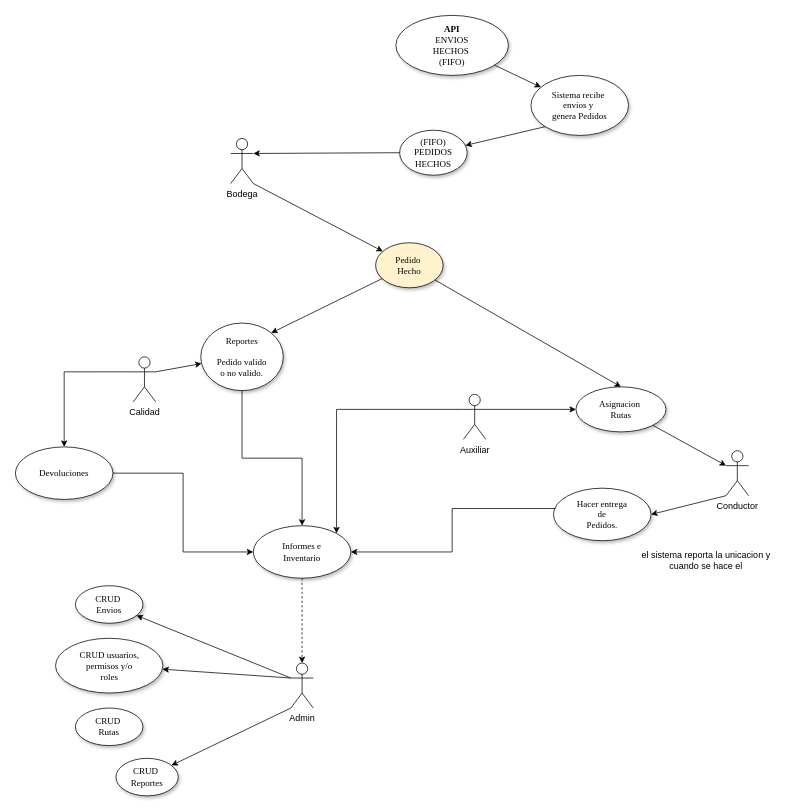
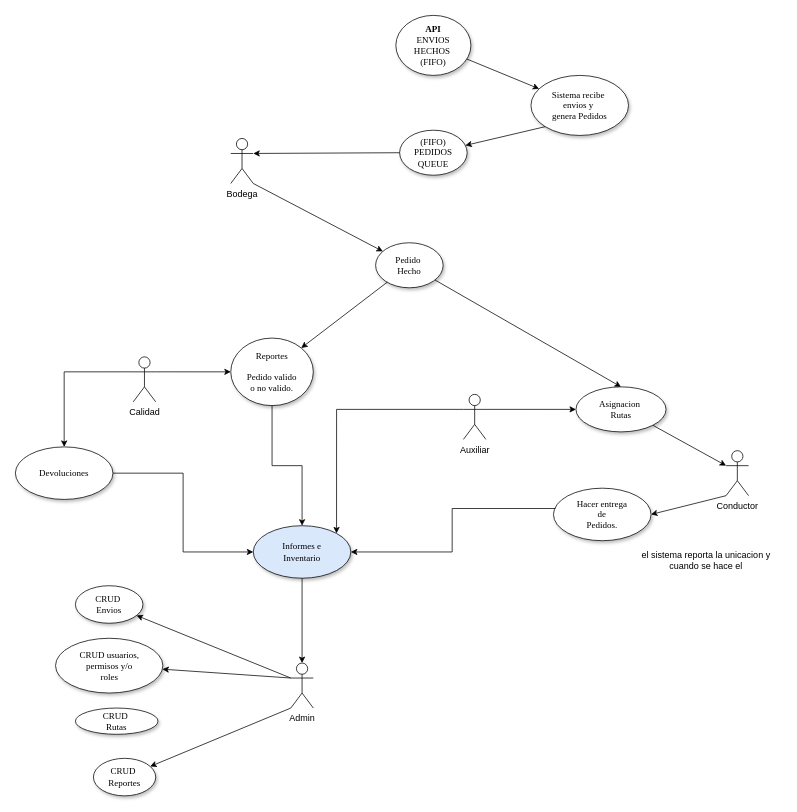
- <mxCell id="3" value="&lt;div&gt;&lt;br&gt;&lt;/div&gt;&lt;div&gt;&lt;b&gt;API&lt;/b&gt; &lt;/div&gt;&lt;div&gt;ENVIOS&lt;br&gt;&lt;/div&gt;&lt;div&gt;HECHOS&amp;nbsp;&lt;/div&gt;&lt;div&gt;(FIFO)&lt;/div&gt;&lt;div&gt;&lt;br&gt;&lt;/div&gt;" style="ellipse;whiteSpace=wrap;html=1;rounded=0;shadow=1;comic=0;labelBackgroundColor=none;strokeWidth=1;fontFamily=Verdana;fontSize=12;align=center;" vertex="1" parent="1"><mxGeometry x="527" y="20" width="150" height="80" as="geometry" /></mxCell>
+ <mxCell id="3" value="&lt;div&gt;&lt;br&gt;&lt;/div&gt;&lt;div&gt;&lt;b&gt;API&lt;/b&gt; &lt;/div&gt;&lt;div&gt;ENVIOS&lt;br&gt;&lt;/div&gt;&lt;div&gt;HECHOS&amp;nbsp;&lt;/div&gt;&lt;div&gt;(FIFO)&lt;/div&gt;&lt;div&gt;&lt;br&gt;&lt;/div&gt;" style="ellipse;whiteSpace=wrap;html=1;rounded=0;shadow=1;comic=0;labelBackgroundColor=none;strokeWidth=1;fontFamily=Verdana;fontSize=12;align=center;" vertex="1" parent="1"><mxGeometry x="527" y="20" width="100" height="80" as="geometry" /></mxCell>
- <mxCell id="5" value="(FIFO)&lt;br&gt;PEDIDOS HECHOS" style="ellipse;whiteSpace=wrap;html=1;rounded=0;shadow=1;comic=0;labelBackgroundColor=none;strokeWidth=1;fontFamily=Verdana;fontSize=12;align=center;" vertex="1" parent="1"><mxGeometry x="532" y="173" width="90" height="60" as="geometry" /></mxCell>
+ <mxCell id="5" value="(FIFO)&lt;br&gt;PEDIDOS QUEUE" style="ellipse;whiteSpace=wrap;html=1;rounded=0;shadow=1;comic=0;labelBackgroundColor=none;strokeWidth=1;fontFamily=Verdana;fontSize=12;align=center;" vertex="1" parent="1"><mxGeometry x="532" y="173" width="90" height="60" as="geometry" /></mxCell>
- <mxCell id="8" value="&lt;div&gt;Pedido&amp;nbsp;&lt;/div&gt;&lt;div&gt;Hecho&lt;/div&gt;" style="ellipse;whiteSpace=wrap;html=1;rounded=0;shadow=1;comic=0;labelBackgroundColor=none;strokeWidth=1;fontFamily=Verdana;fontSize=12;align=center;fillColor=#fff2cc;" vertex="1" parent="1"><mxGeometry x="500" y="323" width="90" height="60" as="geometry" /></mxCell>
+ <mxCell id="8" value="&lt;div&gt;Pedido&amp;nbsp;&lt;/div&gt;&lt;div&gt;Hecho&lt;/div&gt;" style="ellipse;whiteSpace=wrap;html=1;rounded=0;shadow=1;comic=0;labelBackgroundColor=none;strokeWidth=1;fontFamily=Verdana;fontSize=12;align=center;" vertex="1" parent="1"><mxGeometry x="500" y="323" width="90" height="60" as="geometry" /></mxCell>
- <mxCell id="11" value="&lt;div&gt;Reportes&lt;/div&gt;&lt;div&gt;&lt;br&gt;&lt;/div&gt;Pedido valido&lt;br&gt;o no valido." style="ellipse;whiteSpace=wrap;html=1;rounded=0;shadow=1;comic=0;labelBackgroundColor=none;strokeWidth=1;fontFamily=Verdana;fontSize=12;align=center;" vertex="1" parent="1"><mxGeometry x="267" y="430" width="110" height="90" as="geometry" /></mxCell>
+ <mxCell id="11" value="&lt;div&gt;Reportes&lt;/div&gt;&lt;div&gt;&lt;br&gt;&lt;/div&gt;Pedido valido&lt;br&gt;o no valido." style="ellipse;whiteSpace=wrap;html=1;rounded=0;shadow=1;comic=0;labelBackgroundColor=none;strokeWidth=1;fontFamily=Verdana;fontSize=12;align=center;" vertex="1" parent="1"><mxGeometry x="307" y="450" width="110" height="90" as="geometry" /></mxCell>
- <mxCell id="24" value="&lt;div&gt;Informes e&lt;/div&gt;&lt;div&gt;Inventario &lt;br&gt;&lt;/div&gt;" style="ellipse;whiteSpace=wrap;html=1;rounded=0;shadow=1;comic=0;labelBackgroundColor=none;strokeWidth=1;fontFamily=Verdana;fontSize=12;align=center;" vertex="1" parent="1"><mxGeometry x="337" y="700" width="130" height="70" as="geometry" /></mxCell>
+ <mxCell id="24" value="&lt;div&gt;Informes e&lt;/div&gt;&lt;div&gt;Inventario &lt;br&gt;&lt;/div&gt;" style="ellipse;whiteSpace=wrap;html=1;rounded=0;shadow=1;comic=0;labelBackgroundColor=none;strokeWidth=1;fontFamily=Verdana;fontSize=12;align=center;fillColor=#dae8fc;" vertex="1" parent="1"><mxGeometry x="337" y="700" width="130" height="70" as="geometry" /></mxCell>
- <mxCell id="29" style="edgeStyle=orthogonalEdgeStyle;rounded=0;orthogonalLoop=1;jettySize=auto;html=1;exitX=0.5;exitY=1;exitDx=0;exitDy=0;entryX=0.5;entryY=0;entryDx=0;entryDy=0;entryPerimeter=0;dashed=1;" edge="1" parent="1" source="24" target="28"><mxGeometry relative="1" as="geometry" /></mxCell>
+ <mxCell id="29" style="edgeStyle=orthogonalEdgeStyle;rounded=0;orthogonalLoop=1;jettySize=auto;html=1;exitX=0.5;exitY=1;exitDx=0;exitDy=0;entryX=0.5;entryY=0;entryDx=0;entryDy=0;entryPerimeter=0;" edge="1" parent="1" source="24" target="28"><mxGeometry relative="1" as="geometry" /></mxCell>
- <mxCell id="37" value="&lt;div&gt;CRUD&amp;nbsp;&lt;/div&gt;&lt;div&gt;Rutas&lt;br&gt;&lt;/div&gt;" style="ellipse;whiteSpace=wrap;html=1;rounded=0;shadow=1;comic=0;labelBackgroundColor=none;strokeWidth=1;fontFamily=Verdana;fontSize=12;align=center;" vertex="1" parent="1"><mxGeometry x="100" y="943" width="90" height="50" as="geometry" /></mxCell>
+ <mxCell id="37" value="&lt;div&gt;CRUD&amp;nbsp;&lt;/div&gt;&lt;div&gt;Rutas&lt;br&gt;&lt;/div&gt;" style="ellipse;whiteSpace=wrap;html=1;rounded=0;shadow=1;comic=0;labelBackgroundColor=none;strokeWidth=1;fontFamily=Verdana;fontSize=12;align=center;" vertex="1" parent="1"><mxGeometry x="100" y="943" width="110" height="35" as="geometry" /></mxCell>
- <mxCell id="38" value="&lt;div&gt;CRUD&amp;nbsp;&lt;/div&gt;&lt;div&gt;Reportes&lt;br&gt;&lt;/div&gt;" style="ellipse;whiteSpace=wrap;html=1;rounded=0;shadow=1;comic=0;labelBackgroundColor=none;strokeWidth=1;fontFamily=Verdana;fontSize=12;align=center;" vertex="1" parent="1"><mxGeometry x="154" y="1010" width="83" height="50" as="geometry" /></mxCell>
+ <mxCell id="38" value="&lt;div&gt;CRUD&amp;nbsp;&lt;/div&gt;&lt;div&gt;Reportes&lt;br&gt;&lt;/div&gt;" style="ellipse;whiteSpace=wrap;html=1;rounded=0;shadow=1;comic=0;labelBackgroundColor=none;strokeWidth=1;fontFamily=Verdana;fontSize=12;align=center;" vertex="1" parent="1"><mxGeometry x="124" y="1010" width="83" height="50" as="geometry" /></mxCell>
